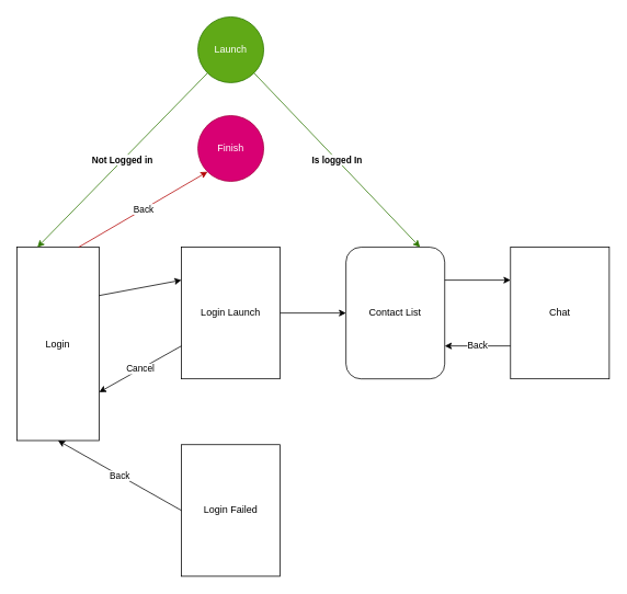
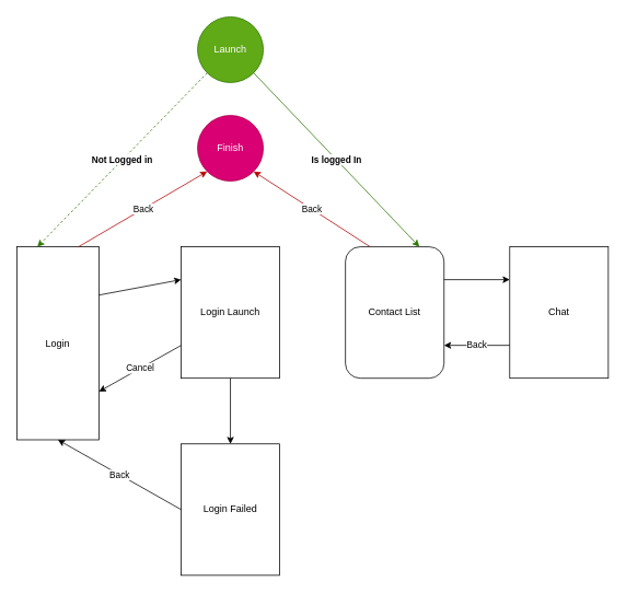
- <mxCell id="18" value="Not Logged in" style="endArrow=classic;html=1;exitX=0;exitY=1;exitDx=0;exitDy=0;entryX=0.25;entryY=0;entryDx=0;entryDy=0;fillColor=#60a917;strokeColor=#2D7600;fontStyle=1" parent="1" source="7" target="2" edge="1"><mxGeometry width="50" height="50" relative="1" as="geometry"><mxPoint x="90" y="310" as="sourcePoint" /><mxPoint x="318.284" y="158.284" as="targetPoint" /></mxGeometry></mxCell>
+ <mxCell id="18" value="Not Logged in" style="endArrow=classic;html=1;exitX=0;exitY=1;exitDx=0;exitDy=0;entryX=0.25;entryY=0;entryDx=0;entryDy=0;fillColor=#60a917;strokeColor=#2D7600;fontStyle=1;dashed=1;" parent="1" source="7" target="2" edge="1"><mxGeometry width="50" height="50" relative="1" as="geometry"><mxPoint x="90" y="310" as="sourcePoint" /><mxPoint x="318.284" y="158.284" as="targetPoint" /></mxGeometry></mxCell>
+ <mxCell id="16" value="Back" style="endArrow=classic;html=1;exitX=0.25;exitY=0;exitDx=0;exitDy=0;entryX=1;entryY=1;entryDx=0;entryDy=0;fillColor=#e51400;strokeColor=#B20000;" parent="1" source="3" target="15" edge="1"><mxGeometry width="50" height="50" relative="1" as="geometry"><mxPoint x="550" y="350" as="sourcePoint" /><mxPoint x="630" y="350" as="targetPoint" /></mxGeometry></mxCell>
- <mxCell id="8" value="" style="endArrow=classic;html=1;exitX=1;exitY=0.5;exitDx=0;exitDy=0;entryX=0;entryY=0.5;entryDx=0;entryDy=0;" parent="1" source="5" target="3" edge="1"><mxGeometry width="50" height="50" relative="1" as="geometry"><mxPoint x="170" y="470" as="sourcePoint" /><mxPoint x="220" y="420" as="targetPoint" /></mxGeometry></mxCell>
+ <mxCell id="9" value="" style="endArrow=classic;html=1;exitX=0.5;exitY=1;exitDx=0;exitDy=0;entryX=0.5;entryY=0;entryDx=0;entryDy=0;" parent="1" source="5" target="6" edge="1"><mxGeometry width="50" height="50" relative="1" as="geometry"><mxPoint x="350" y="390" as="sourcePoint" /><mxPoint x="390" y="390" as="targetPoint" /></mxGeometry></mxCell>
